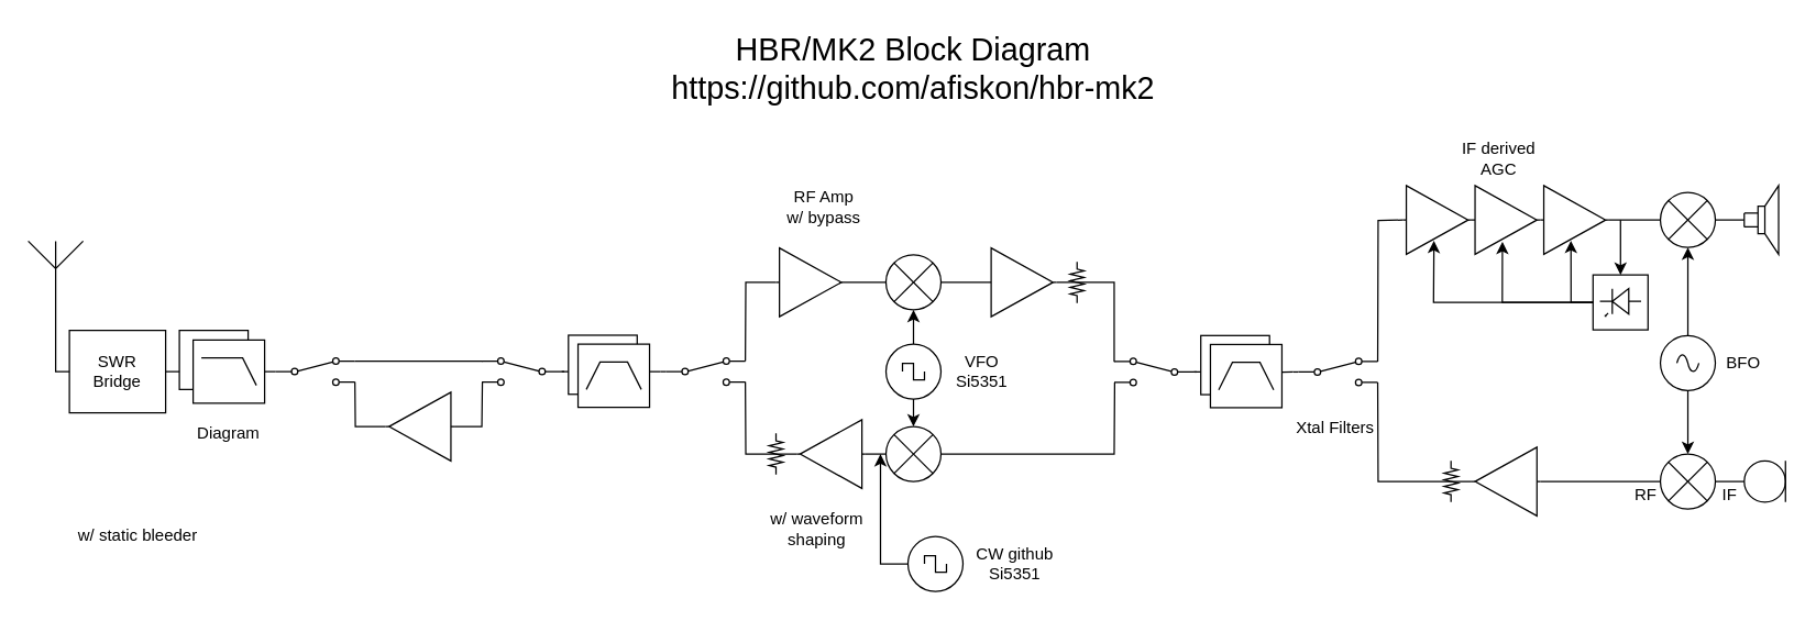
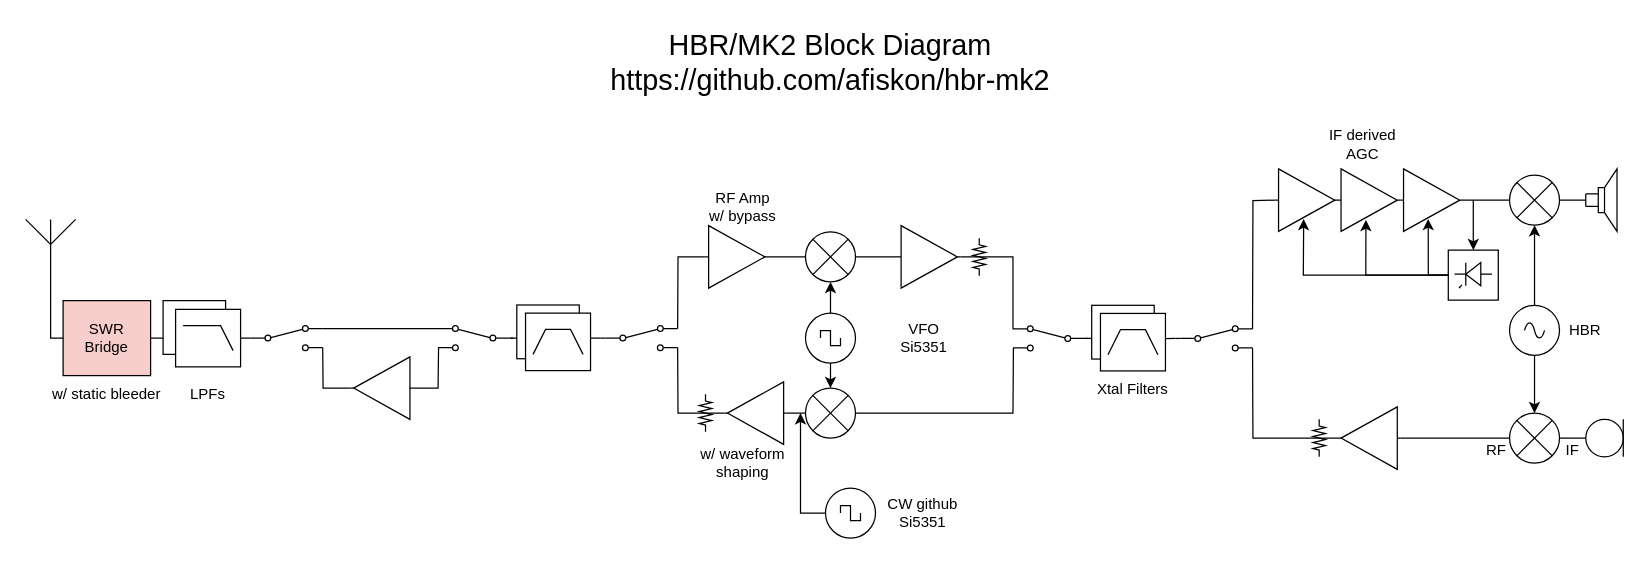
- <mxCell id="81" value="RF Amp w/ bypass" style="text;html=1;align=center;verticalAlign=middle;whiteSpace=wrap;rounded=0;" vertex="1" parent="1"><mxGeometry x="569" y="134.6" width="60" height="30" as="geometry" /></mxCell>
+ <mxCell id="81" value="RF Amp w/ bypass" style="text;html=1;align=center;verticalAlign=middle;whiteSpace=wrap;rounded=0;" vertex="1" parent="1"><mxGeometry x="564" y="149.6" width="60" height="30" as="geometry" /></mxCell>
- <mxCell id="78" value="BFO" style="text;html=1;align=center;verticalAlign=middle;whiteSpace=wrap;rounded=0;" vertex="1" parent="1"><mxGeometry x="1238.31" y="248.75" width="60" height="30" as="geometry" /></mxCell>
+ <mxCell id="78" value="HBR" style="text;html=1;align=center;verticalAlign=middle;whiteSpace=wrap;rounded=0;" vertex="1" parent="1"><mxGeometry x="1238.31" y="248.75" width="60" height="30" as="geometry" /></mxCell>
- <mxCell id="2" value="&lt;div&gt;SWR&lt;/div&gt;&lt;div&gt;Bridge&lt;/div&gt;" style="rounded=0;whiteSpace=wrap;html=1;" vertex="1" parent="1"><mxGeometry x="50" y="240" width="70" height="60" as="geometry" /></mxCell>
+ <mxCell id="2" value="&lt;div&gt;SWR&lt;/div&gt;&lt;div&gt;Bridge&lt;/div&gt;" style="rounded=0;whiteSpace=wrap;html=1;fillColor=#f8cecc;" vertex="1" parent="1"><mxGeometry x="50" y="240" width="70" height="60" as="geometry" /></mxCell>
- <mxCell id="79" value="VFO Si5351" style="text;html=1;align=center;verticalAlign=middle;whiteSpace=wrap;rounded=0;" vertex="1" parent="1"><mxGeometry x="684" y="255" width="60" height="30" as="geometry" /></mxCell>
+ <mxCell id="79" value="VFO Si5351" style="text;html=1;align=center;verticalAlign=middle;whiteSpace=wrap;rounded=0;" vertex="1" parent="1"><mxGeometry x="709" y="255" width="60" height="30" as="geometry" /></mxCell>
- <mxCell id="77" value="Xtal Filters" style="text;html=1;align=center;verticalAlign=middle;whiteSpace=wrap;rounded=0;" vertex="1" parent="1"><mxGeometry x="941" y="296.25" width="60" height="30" as="geometry" /></mxCell>
+ <mxCell id="77" value="Xtal Filters" style="text;html=1;align=center;verticalAlign=middle;whiteSpace=wrap;rounded=0;" vertex="1" parent="1"><mxGeometry x="876" y="296.25" width="60" height="30" as="geometry" /></mxCell>
- <mxCell id="10" value="&lt;div&gt;Diagram&lt;/div&gt;" style="text;html=1;align=center;verticalAlign=middle;whiteSpace=wrap;rounded=0;" vertex="1" parent="1"><mxGeometry x="136" y="300" width="60" height="30" as="geometry" /></mxCell>
+ <mxCell id="10" value="&lt;div&gt;LPFs&lt;/div&gt;" style="text;html=1;align=center;verticalAlign=middle;whiteSpace=wrap;rounded=0;" vertex="1" parent="1"><mxGeometry x="136" y="300" width="60" height="30" as="geometry" /></mxCell>
- <mxCell id="82" value="w/ waveform shaping" style="text;html=1;align=center;verticalAlign=middle;whiteSpace=wrap;rounded=0;" vertex="1" parent="1"><mxGeometry x="559" y="370" width="70" height="30" as="geometry" /></mxCell>
+ <mxCell id="82" value="w/ waveform shaping" style="text;html=1;align=center;verticalAlign=middle;whiteSpace=wrap;rounded=0;" vertex="1" parent="1"><mxGeometry x="559" y="355" width="70" height="30" as="geometry" /></mxCell>
- <mxCell id="9" value="w/ static bleeder" style="text;html=1;align=center;verticalAlign=middle;whiteSpace=wrap;rounded=0;" vertex="1" parent="1"><mxGeometry x="55" y="375" width="90" height="30" as="geometry" /></mxCell>
+ <mxCell id="9" value="w/ static bleeder" style="text;html=1;align=center;verticalAlign=middle;whiteSpace=wrap;rounded=0;" vertex="1" parent="1"><mxGeometry x="40" y="300" width="90" height="30" as="geometry" /></mxCell>
